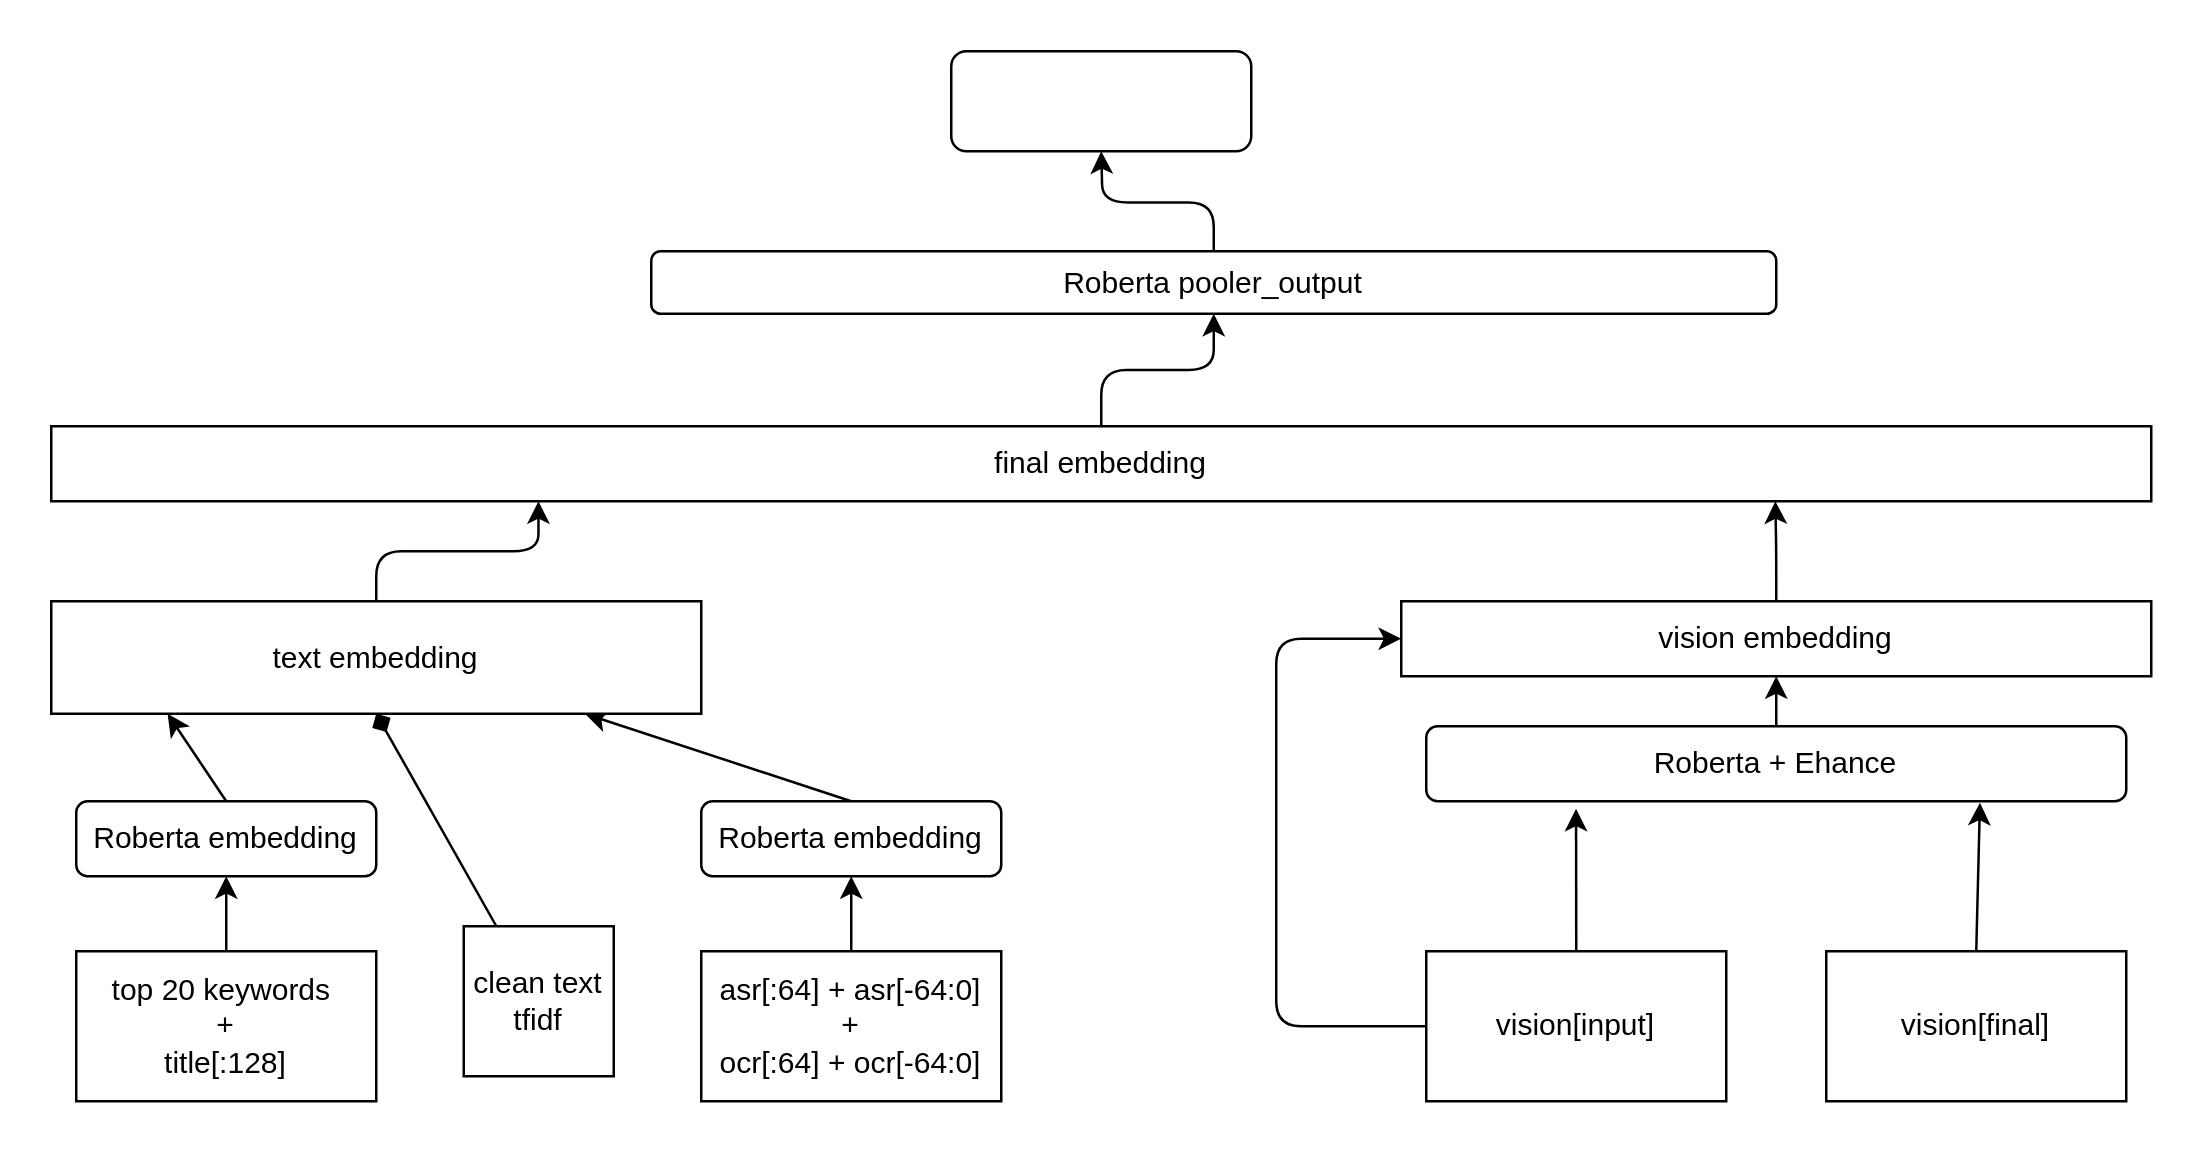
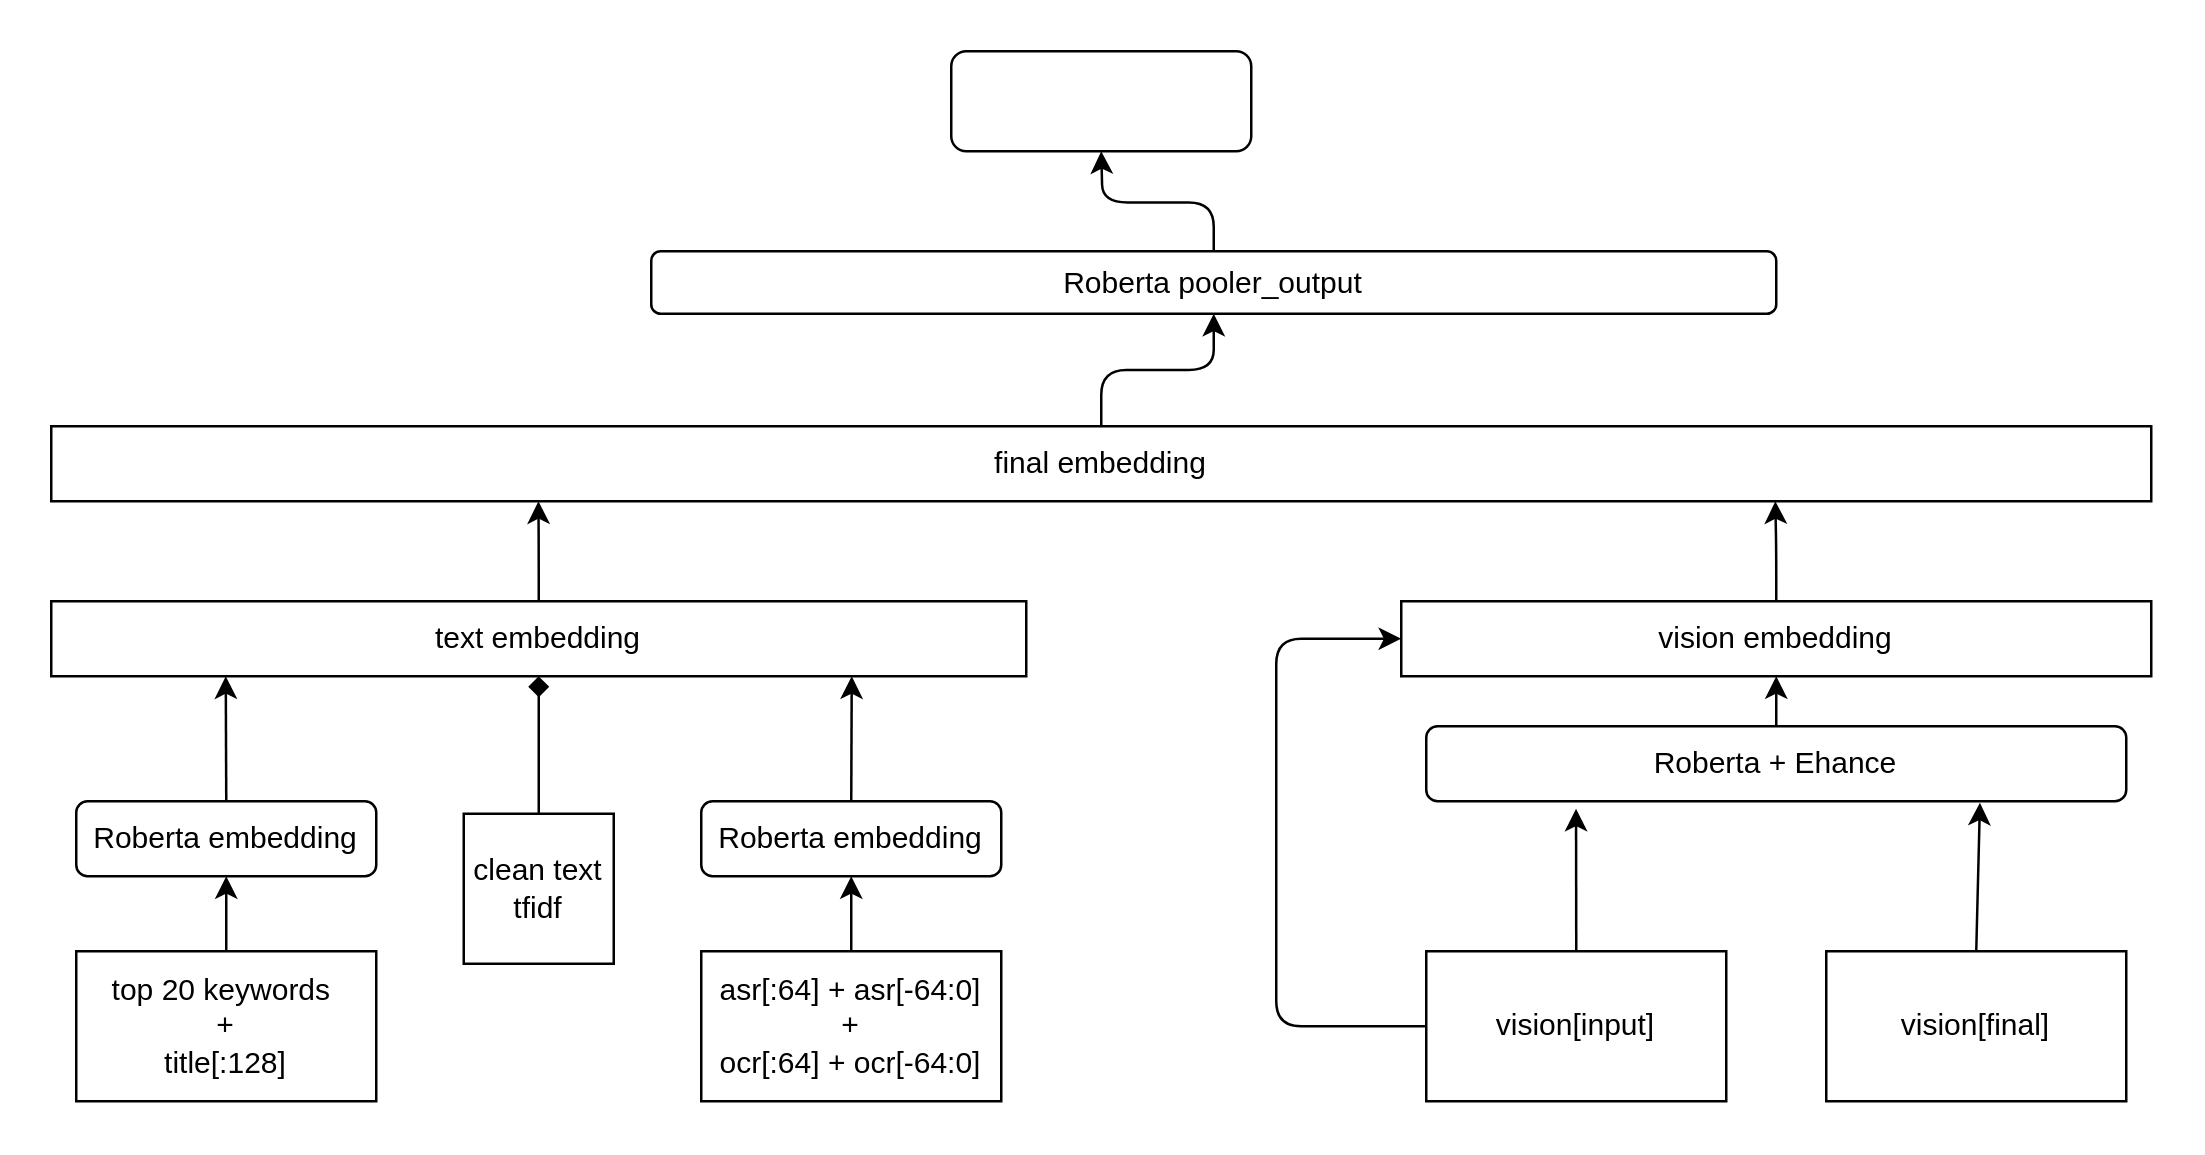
- <mxCell id="13" value="text embedding" style="rounded=0;whiteSpace=wrap;html=1;" vertex="1" parent="1"><mxGeometry x="20" y="240" width="260" height="45" as="geometry" /></mxCell>
+ <mxCell id="13" value="text embedding" style="rounded=0;whiteSpace=wrap;html=1;" vertex="1" parent="1"><mxGeometry x="20" y="240" width="390" height="30" as="geometry" /></mxCell>
- <mxCell id="5" value="clean text tfidf" style="rounded=0;whiteSpace=wrap;html=1;" vertex="1" parent="1"><mxGeometry x="185" y="370" width="60" height="60" as="geometry" /></mxCell>
+ <mxCell id="5" value="clean text tfidf" style="rounded=0;whiteSpace=wrap;html=1;" vertex="1" parent="1"><mxGeometry x="185" y="325" width="60" height="60" as="geometry" /></mxCell>
